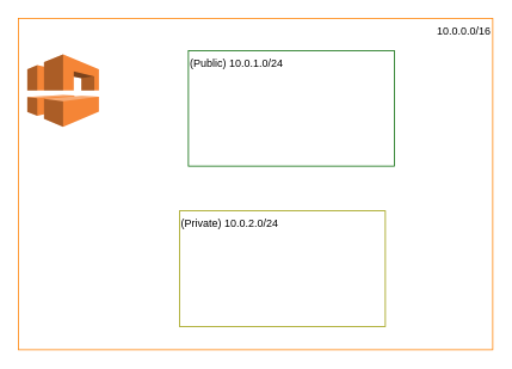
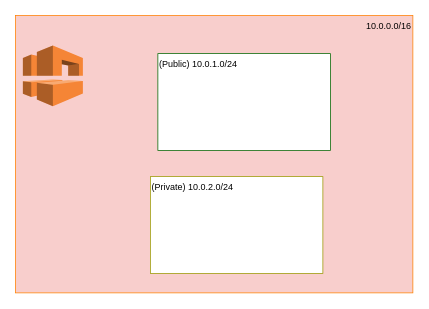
- <mxCell id="4" value="(Public) 10.0.1.0/24" style="rounded=0;whiteSpace=wrap;html=1;strokeColor=#006600;align=left;verticalAlign=top;" vertex="1" parent="1"><mxGeometry x="210" y="56" width="230" height="129" as="geometry" /></mxCell>
+ <mxCell id="4" value="(Public) 10.0.1.0/24" style="rounded=0;whiteSpace=wrap;html=1;strokeColor=#006600;align=left;verticalAlign=top;" vertex="1" parent="1"><mxGeometry x="210" y="71" width="230" height="129" as="geometry" /></mxCell>
- <mxCell id="2" value="10.0.0.0/16&lt;br&gt;" style="rounded=0;whiteSpace=wrap;html=1;align=right;verticalAlign=top;strokeColor=#FF8000;" vertex="1" parent="1"><mxGeometry x="20" y="20" width="530" height="370" as="geometry" /></mxCell>
+ <mxCell id="2" value="10.0.0.0/16&lt;br&gt;" style="rounded=0;whiteSpace=wrap;html=1;align=right;verticalAlign=top;strokeColor=#FF8000;fillColor=#f8cecc;" vertex="1" parent="1"><mxGeometry x="20" y="20" width="530" height="370" as="geometry" /></mxCell>
